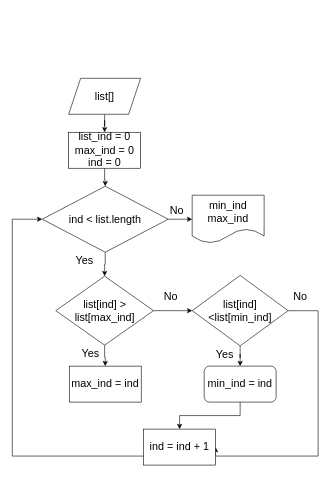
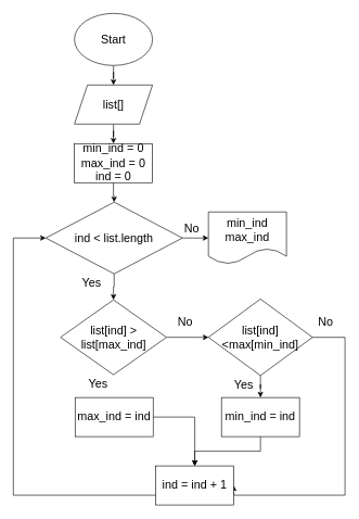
+ <mxCell id="3" value="&lt;font style=&quot;font-size: 18px;&quot;&gt;Start&lt;/font&gt;" style="ellipse;whiteSpace=wrap;html=1;" vertex="1" parent="1"><mxGeometry x="114" y="20" width="120" height="80" as="geometry" /></mxCell>
+ <mxCell id="2" value="" style="edgeStyle=orthogonalEdgeStyle;rounded=0;orthogonalLoop=1;jettySize=auto;html=1;fontSize=18;" edge="1" parent="1" source="3" target="5"><mxGeometry relative="1" as="geometry" /></mxCell>
- <mxCell id="7" value="&lt;font style=&quot;font-size: 18px;&quot;&gt;list_ind = 0&lt;br&gt;&lt;/font&gt;&lt;font style=&quot;font-size: 18px;&quot;&gt;max_ind = 0&lt;br&gt;&lt;/font&gt;&lt;font style=&quot;font-size: 18px;&quot;&gt;ind = 0&lt;/font&gt;" style="whiteSpace=wrap;html=1;" vertex="1" parent="1"><mxGeometry x="114" y="220" width="120" height="60" as="geometry" /></mxCell>
+ <mxCell id="7" value="&lt;font style=&quot;font-size: 18px;&quot;&gt;min_ind = 0&lt;br&gt;&lt;/font&gt;&lt;font style=&quot;font-size: 18px;&quot;&gt;max_ind = 0&lt;br&gt;&lt;/font&gt;&lt;font style=&quot;font-size: 18px;&quot;&gt;ind = 0&lt;/font&gt;" style="whiteSpace=wrap;html=1;" vertex="1" parent="1"><mxGeometry x="114" y="220" width="120" height="60" as="geometry" /></mxCell>
- <mxCell id="16" value="&lt;font style=&quot;font-size: 18px;&quot;&gt;list[ind]&amp;lt;list[min_ind]&lt;/font&gt;" style="rhombus;whiteSpace=wrap;html=1;" vertex="1" parent="1"><mxGeometry x="320" y="458.75" width="160" height="117.5" as="geometry" /></mxCell>
+ <mxCell id="16" value="&lt;font style=&quot;font-size: 18px;&quot;&gt;list[ind]&amp;lt;max[min_ind]&lt;/font&gt;" style="rhombus;whiteSpace=wrap;html=1;" vertex="1" parent="1"><mxGeometry x="320" y="458.75" width="160" height="117.5" as="geometry" /></mxCell>
- <mxCell id="12" value="" style="edgeStyle=orthogonalEdgeStyle;rounded=0;orthogonalLoop=1;jettySize=auto;html=1;fontSize=18;" edge="1" parent="1" source="13" target="20"><mxGeometry relative="1" as="geometry" /></mxCell>
+ <mxCell id="19" value="" style="edgeStyle=orthogonalEdgeStyle;rounded=0;orthogonalLoop=1;jettySize=auto;html=1;fontSize=18;entryX=0.5;entryY=0;entryDx=0;entryDy=0;" edge="1" parent="1" source="20" target="23"><mxGeometry relative="1" as="geometry" /></mxCell>
- <mxCell id="18" value="&lt;font style=&quot;font-size: 18px;&quot;&gt;min_ind = ind&lt;/font&gt;" style="whiteSpace=wrap;html=1;rounded=1;" vertex="1" parent="1"><mxGeometry x="340" y="610" width="120" height="60" as="geometry" /></mxCell>
+ <mxCell id="18" value="&lt;font style=&quot;font-size: 18px;&quot;&gt;min_ind = ind&lt;/font&gt;" style="whiteSpace=wrap;html=1;" vertex="1" parent="1"><mxGeometry x="340" y="610" width="120" height="60" as="geometry" /></mxCell>
